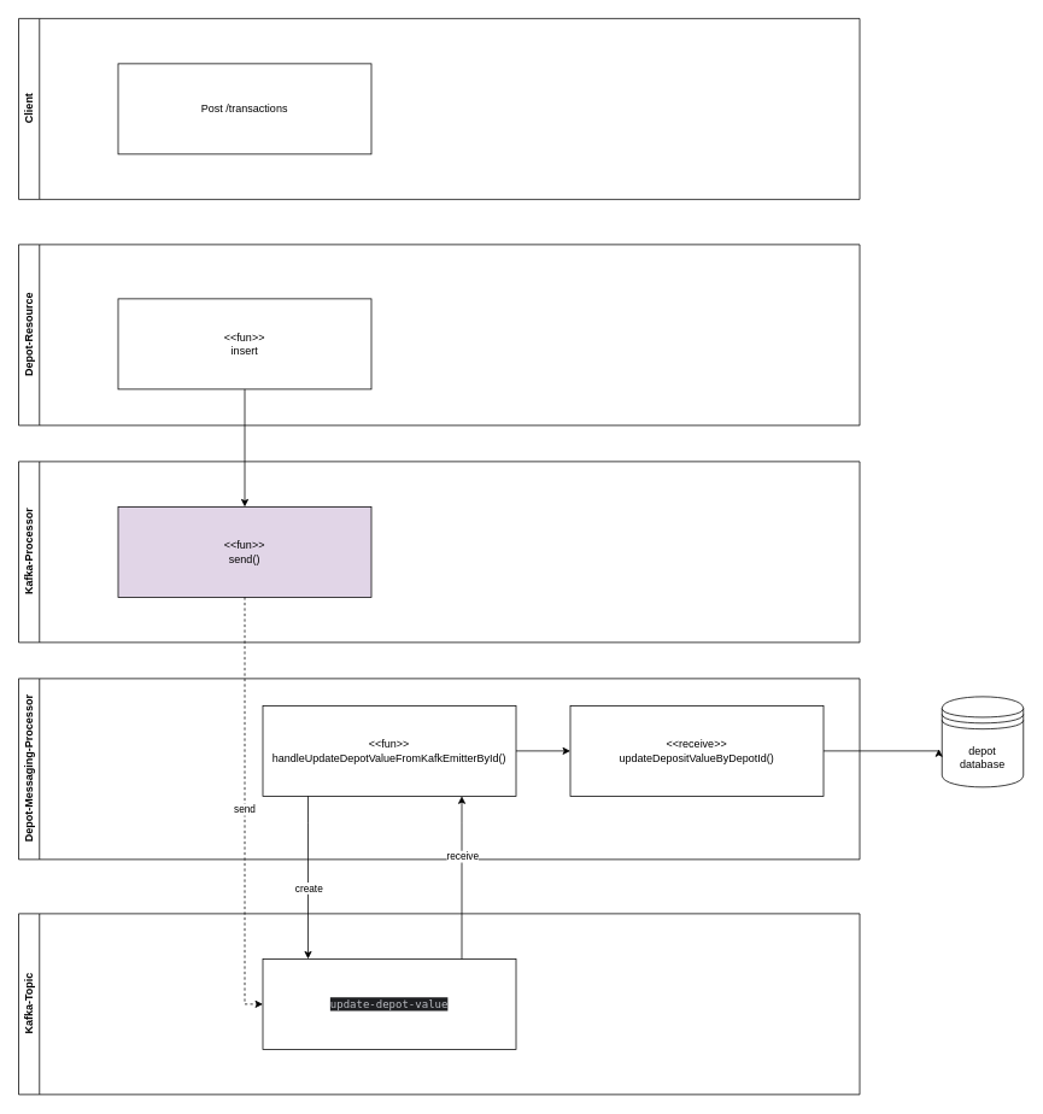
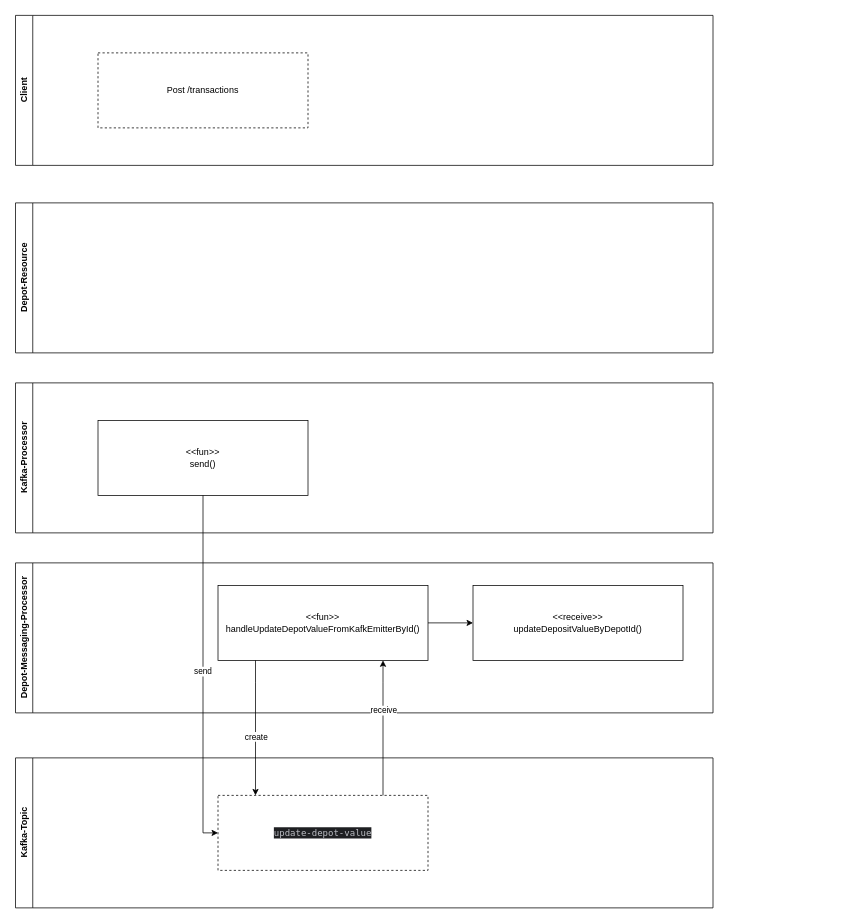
- <mxCell id="5" value="Post /transactions" style="rounded=0;whiteSpace=wrap;html=1;" parent="4" vertex="1"><mxGeometry x="110" y="50" width="280" height="100" as="geometry" /></mxCell>
+ <mxCell id="5" value="Post /transactions" style="rounded=0;whiteSpace=wrap;html=1;dashed=1;" parent="4" vertex="1"><mxGeometry x="110" y="50" width="280" height="100" as="geometry" /></mxCell>
- <mxCell id="3" value="&amp;lt;&amp;lt;fun&amp;gt;&amp;gt;&lt;br&gt;insert" style="rounded=0;whiteSpace=wrap;html=1;" parent="2" vertex="1"><mxGeometry x="110" y="60" width="280" height="100" as="geometry" /></mxCell>
- <mxCell id="10" style="edgeStyle=orthogonalEdgeStyle;rounded=0;orthogonalLoop=1;jettySize=auto;html=1;" edge="1" parent="1" source="3" target="7"><mxGeometry relative="1" as="geometry" /></mxCell>
- <mxCell id="7" value="&amp;lt;&amp;lt;fun&amp;gt;&amp;gt;&lt;br&gt;send()" style="rounded=0;whiteSpace=wrap;html=1;fillColor=#e1d5e7;" parent="6" vertex="1"><mxGeometry x="110" y="50" width="280" height="100" as="geometry" /></mxCell>
+ <mxCell id="7" value="&amp;lt;&amp;lt;fun&amp;gt;&amp;gt;&lt;br&gt;send()" style="rounded=0;whiteSpace=wrap;html=1;" parent="6" vertex="1"><mxGeometry x="110" y="50" width="280" height="100" as="geometry" /></mxCell>
- <mxCell id="11" value="send" style="edgeStyle=orthogonalEdgeStyle;rounded=0;orthogonalLoop=1;jettySize=auto;html=1;entryX=0;entryY=0.5;entryDx=0;entryDy=0;dashed=1;" edge="1" parent="1" source="7" target="9"><mxGeometry relative="1" as="geometry" /></mxCell>
+ <mxCell id="11" value="send" style="edgeStyle=orthogonalEdgeStyle;rounded=0;orthogonalLoop=1;jettySize=auto;html=1;entryX=0;entryY=0.5;entryDx=0;entryDy=0;" edge="1" parent="1" source="7" target="9"><mxGeometry relative="1" as="geometry" /></mxCell>
- <mxCell id="20" value="depot&lt;br&gt;database" style="shape=datastore;whiteSpace=wrap;html=1;" vertex="1" parent="1"><mxGeometry x="1041" y="770" width="90" height="100" as="geometry" /></mxCell>
- <mxCell id="21" style="edgeStyle=orthogonalEdgeStyle;rounded=0;orthogonalLoop=1;jettySize=auto;html=1;entryX=-0.039;entryY=0.579;entryDx=0;entryDy=0;entryPerimeter=0;" edge="1" parent="1" source="15" target="20"><mxGeometry relative="1" as="geometry"><Array as="points"><mxPoint x="1038" y="830" /></Array></mxGeometry></mxCell>
- <mxCell id="9" value="&lt;div style=&quot;background-color:#1e1f22;color:#bcbec4&quot;&gt;&lt;pre style=&quot;font-family:'JetBrains Mono',monospace;font-size:12,0pt;&quot;&gt;update-depot-value&lt;/pre&gt;&lt;/div&gt;" style="rounded=0;whiteSpace=wrap;html=1;" parent="8" vertex="1"><mxGeometry x="270" y="50" width="280" height="100" as="geometry" /></mxCell>
+ <mxCell id="9" value="&lt;div style=&quot;background-color:#1e1f22;color:#bcbec4&quot;&gt;&lt;pre style=&quot;font-family:'JetBrains Mono',monospace;font-size:12,0pt;&quot;&gt;update-depot-value&lt;/pre&gt;&lt;/div&gt;" style="rounded=0;whiteSpace=wrap;html=1;dashed=1;" parent="8" vertex="1"><mxGeometry x="270" y="50" width="280" height="100" as="geometry" /></mxCell>
